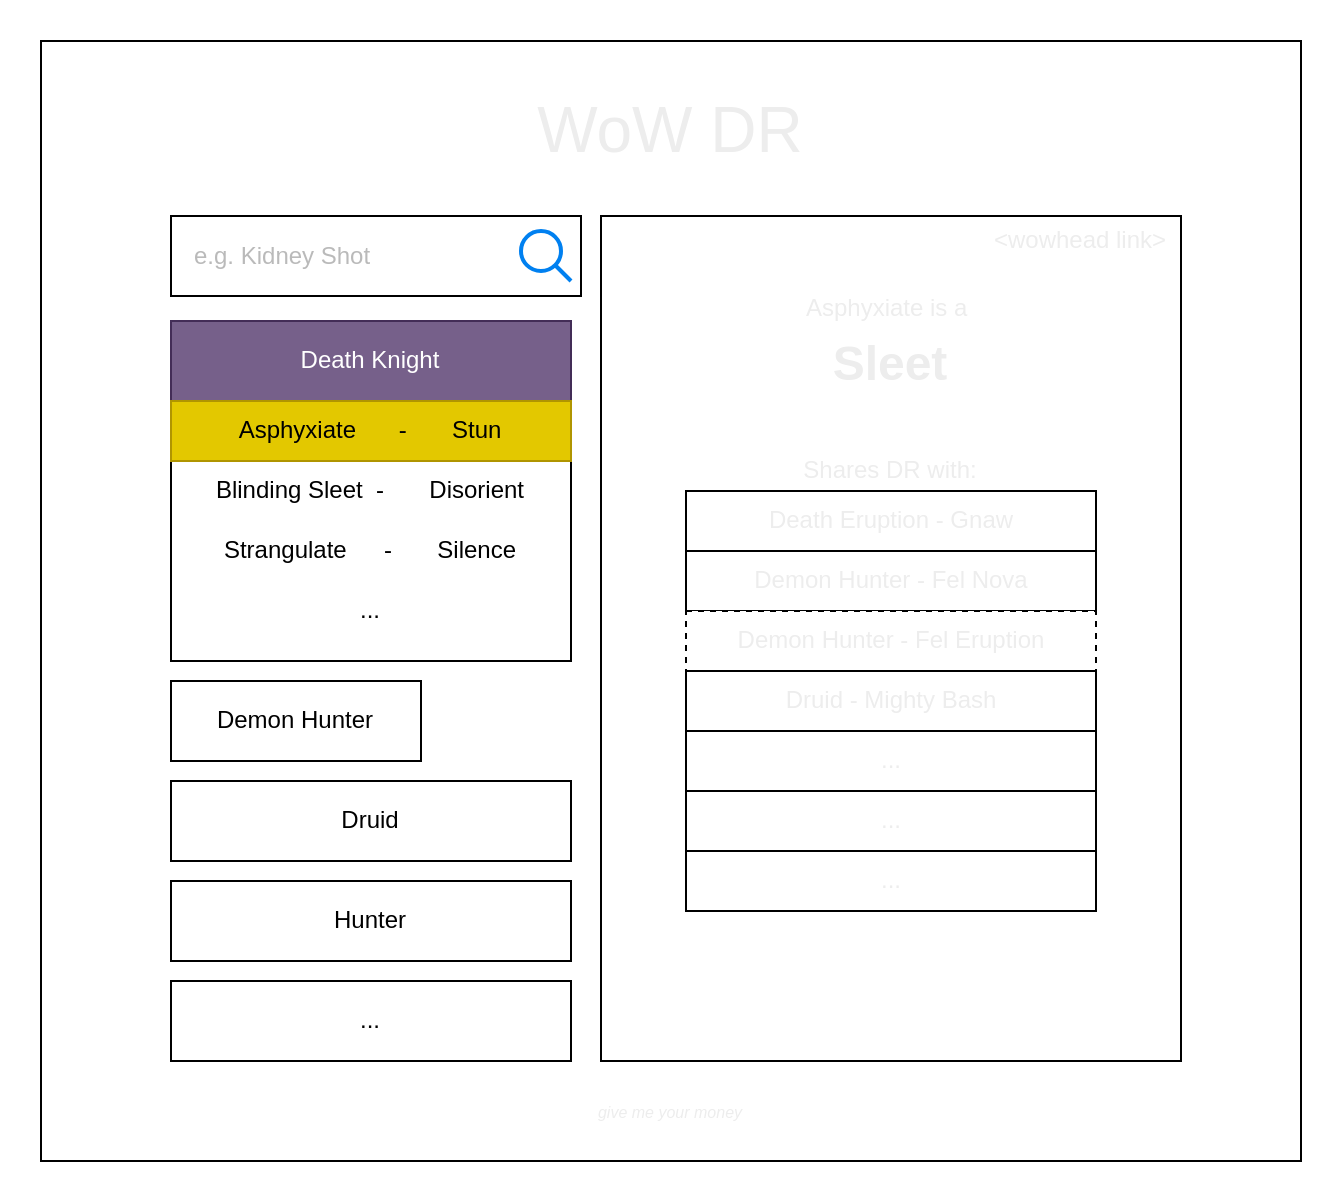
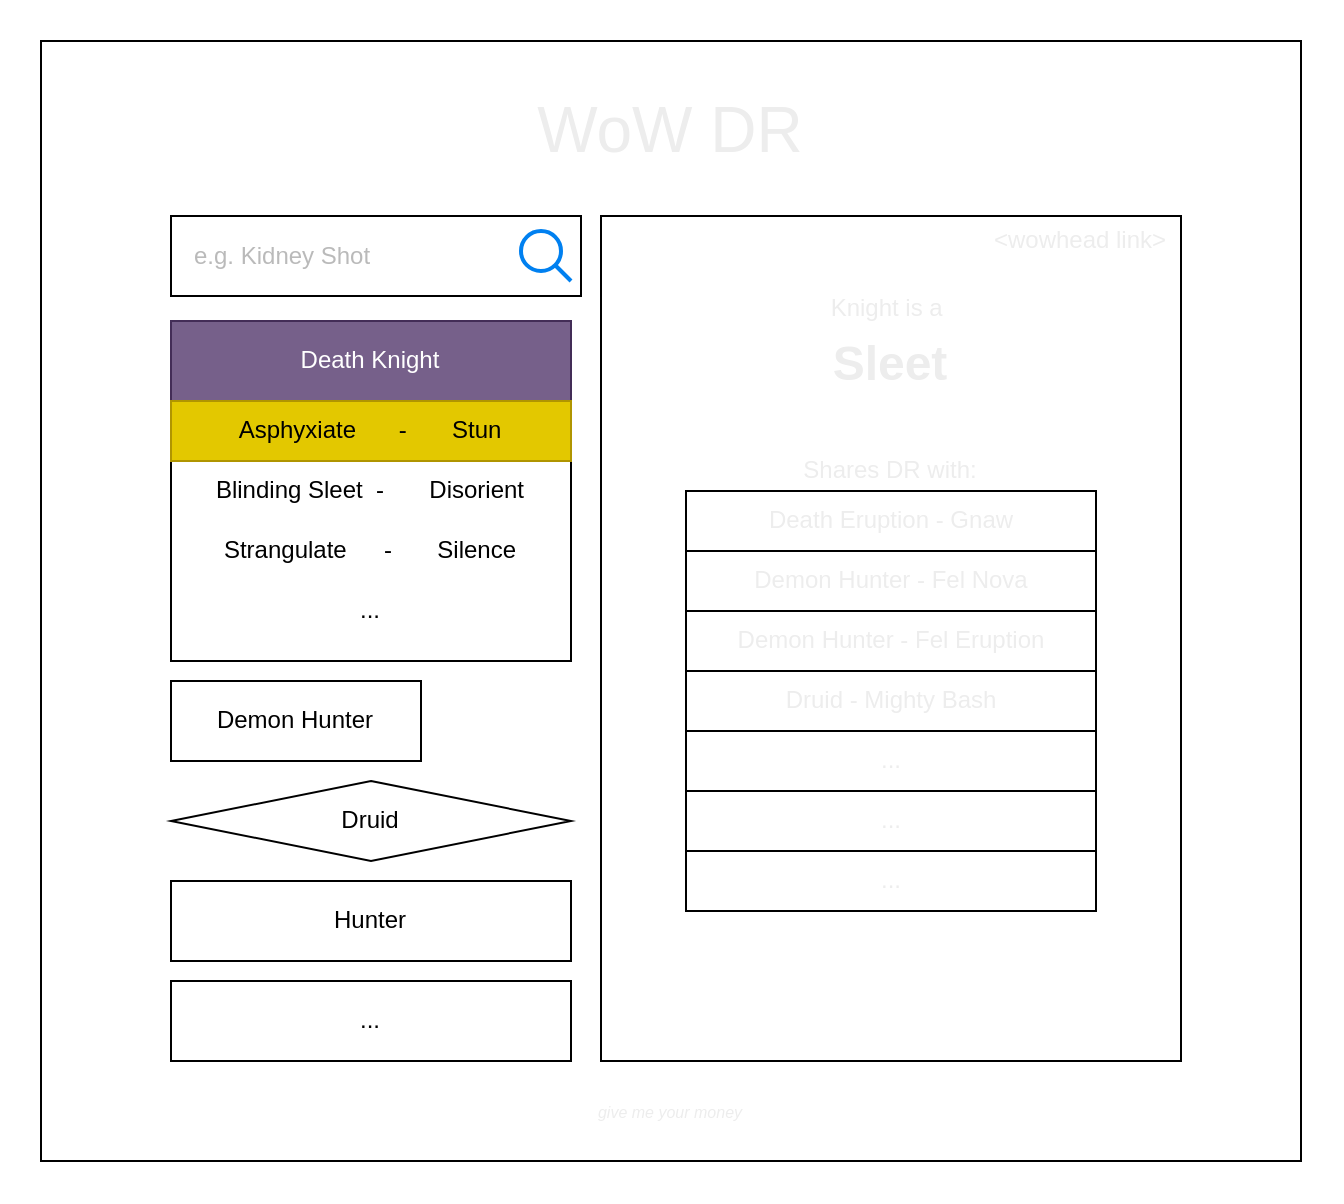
- <mxCell id="23" value="Asphyxiate is a&amp;nbsp;" style="text;html=1;strokeColor=none;fillColor=none;align=center;verticalAlign=middle;whiteSpace=wrap;rounded=0;fontColor=#EDEDED;" vertex="1" parent="1"><mxGeometry x="300" y="140" width="290" height="28" as="geometry" /></mxCell>
+ <mxCell id="23" value="Knight is a&amp;nbsp;" style="text;html=1;strokeColor=none;fillColor=none;align=center;verticalAlign=middle;whiteSpace=wrap;rounded=0;fontColor=#EDEDED;" vertex="1" parent="1"><mxGeometry x="300" y="140" width="290" height="28" as="geometry" /></mxCell>
- <mxCell id="20" value="Demon Hunter - Fel Eruption" style="rounded=0;whiteSpace=wrap;html=1;fontColor=#EDEDED;strokeColor=default;dashed=1;" vertex="1" parent="1"><mxGeometry x="342.5" y="305" width="205" height="30" as="geometry" /></mxCell>
+ <mxCell id="20" value="Demon Hunter - Fel Eruption" style="rounded=0;whiteSpace=wrap;html=1;fontColor=#EDEDED;strokeColor=default;" vertex="1" parent="1"><mxGeometry x="342.5" y="305" width="205" height="30" as="geometry" /></mxCell>
- <mxCell id="13" value="Druid" style="rounded=0;whiteSpace=wrap;html=1;" vertex="1" parent="1"><mxGeometry x="85" y="390" width="200" height="40" as="geometry" /></mxCell>
+ <mxCell id="13" value="Druid" style="rhombus;whiteSpace=wrap;html=1;" vertex="1" parent="1"><mxGeometry x="85" y="390" width="200" height="40" as="geometry" /></mxCell>
